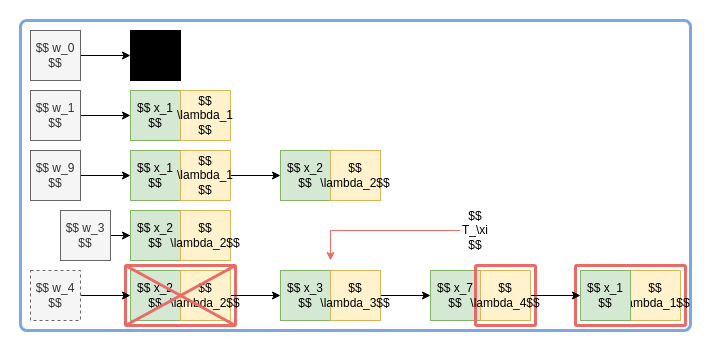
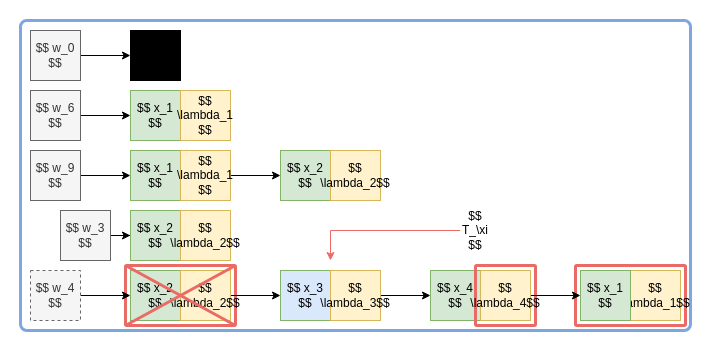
- <mxCell id="12" value="$$ w_1 $$" style="rounded=0;whiteSpace=wrap;html=1;fillColor=#f5f5f5;strokeColor=#666666;fontColor=#333333;" parent="1" vertex="1"><mxGeometry x="30" y="90" width="50" height="50" as="geometry" /></mxCell>
+ <mxCell id="12" value="$$ w_6 $$" style="rounded=0;whiteSpace=wrap;html=1;fillColor=#f5f5f5;strokeColor=#666666;fontColor=#333333;" parent="1" vertex="1"><mxGeometry x="30" y="90" width="50" height="50" as="geometry" /></mxCell>
- <mxCell id="32" value="$$ x_3 $$" style="rounded=0;whiteSpace=wrap;html=1;fillColor=#d5e8d4;strokeColor=#82b366;" parent="1" vertex="1"><mxGeometry x="280" y="270" width="50" height="50" as="geometry" /></mxCell>
+ <mxCell id="32" value="$$ x_3 $$" style="rounded=0;whiteSpace=wrap;html=1;fillColor=#dae8fc;strokeColor=#82b366;" parent="1" vertex="1"><mxGeometry x="280" y="270" width="50" height="50" as="geometry" /></mxCell>
- <mxCell id="3" value="$$ x_7 $$" style="rounded=0;whiteSpace=wrap;html=1;fillColor=#d5e8d4;strokeColor=#82b366;" parent="1" vertex="1"><mxGeometry x="430" y="270" width="50" height="50" as="geometry" /></mxCell>
+ <mxCell id="3" value="$$ x_4 $$" style="rounded=0;whiteSpace=wrap;html=1;fillColor=#d5e8d4;strokeColor=#82b366;" parent="1" vertex="1"><mxGeometry x="430" y="270" width="50" height="50" as="geometry" /></mxCell>
